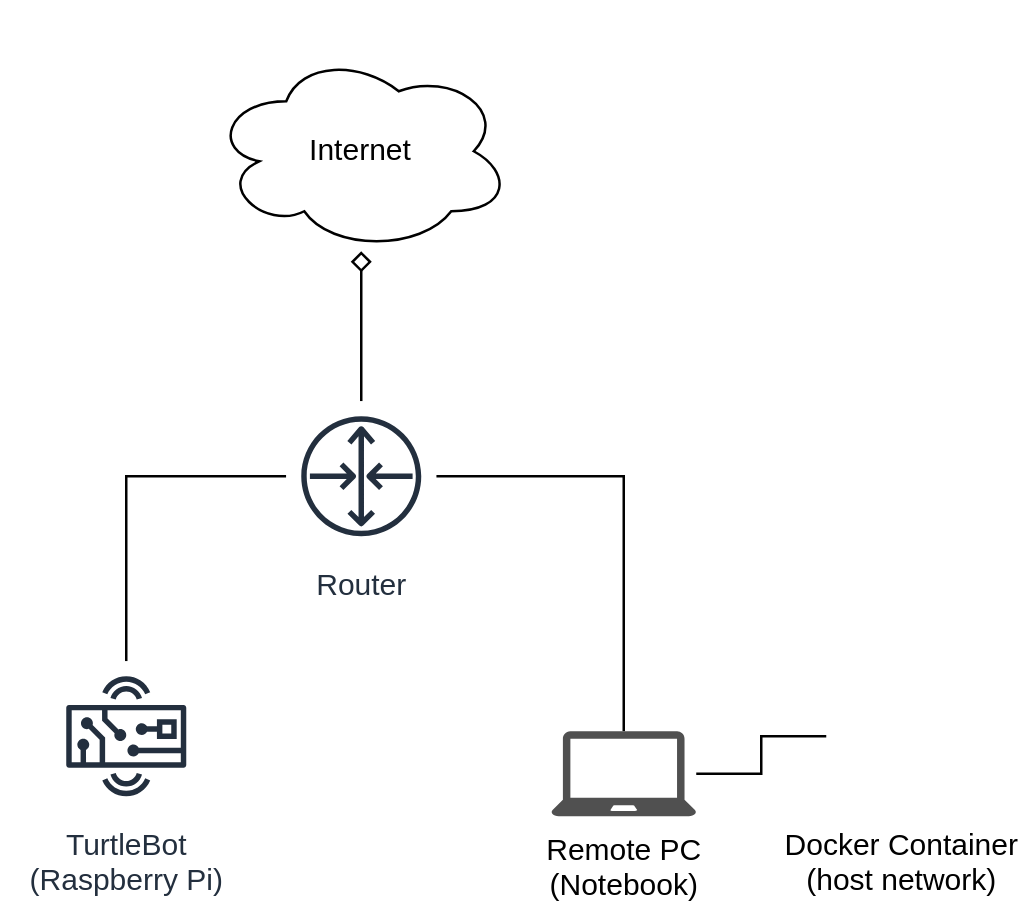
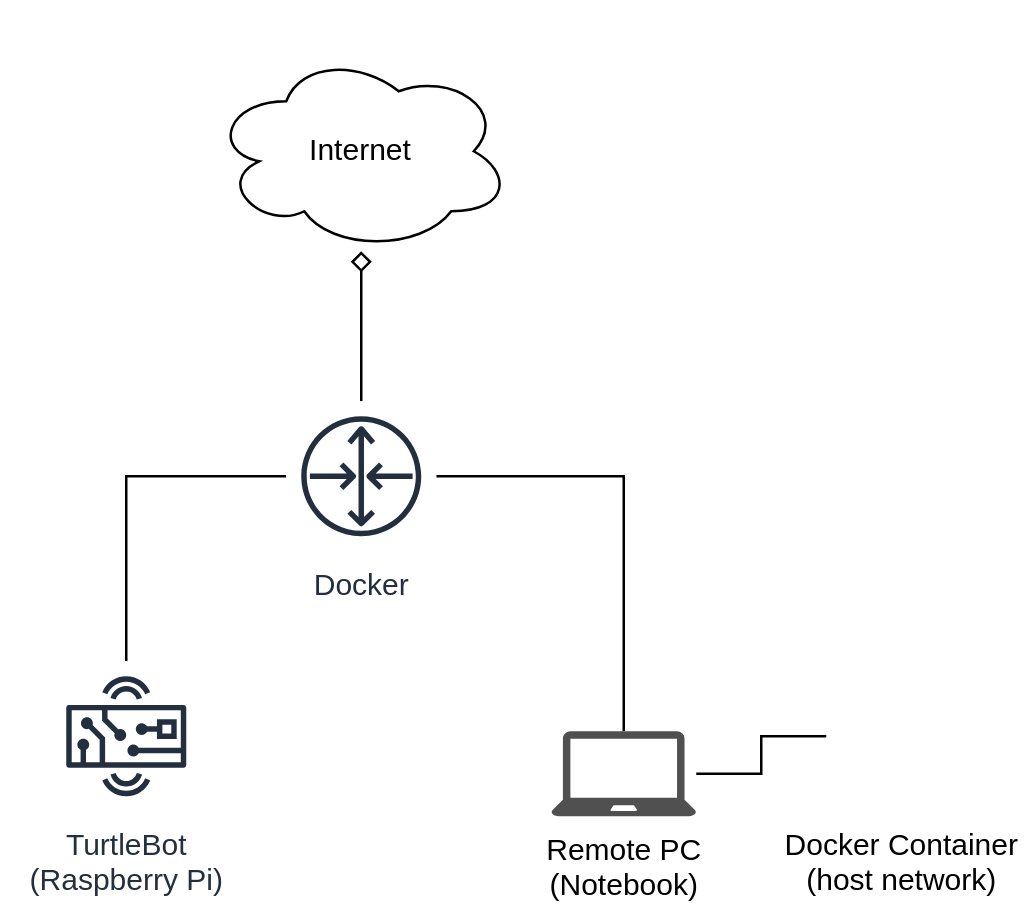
- <mxCell id="5" value="Router" style="sketch=0;outlineConnect=0;fontColor=#232F3E;gradientColor=none;strokeColor=#232F3E;fillColor=#ffffff;dashed=0;verticalLabelPosition=bottom;verticalAlign=top;align=center;html=1;fontSize=12;fontStyle=0;aspect=fixed;shape=mxgraph.aws4.resourceIcon;resIcon=mxgraph.aws4.router;" parent="1" vertex="1"><mxGeometry x="114" y="160" width="60" height="60" as="geometry" /></mxCell>
+ <mxCell id="5" value="Docker" style="sketch=0;outlineConnect=0;fontColor=#232F3E;gradientColor=none;strokeColor=#232F3E;fillColor=#ffffff;dashed=0;verticalLabelPosition=bottom;verticalAlign=top;align=center;html=1;fontSize=12;fontStyle=0;aspect=fixed;shape=mxgraph.aws4.resourceIcon;resIcon=mxgraph.aws4.router;" parent="1" vertex="1"><mxGeometry x="114" y="160" width="60" height="60" as="geometry" /></mxCell>
